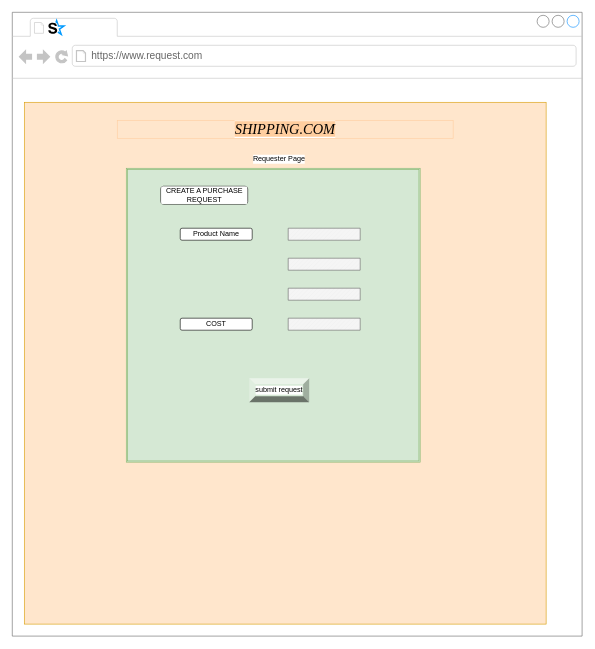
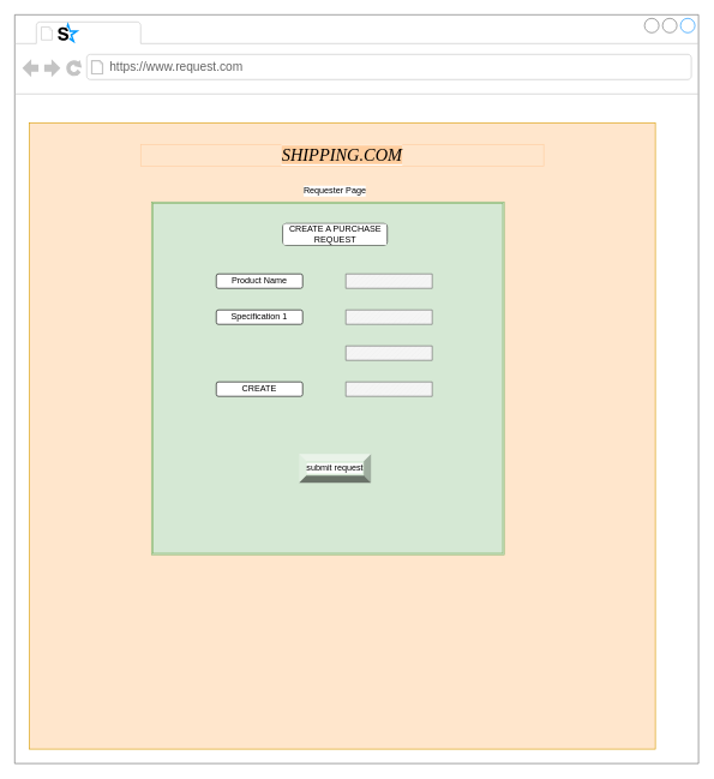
- <mxCell id="9" value="CREATE A PURCHASE REQUEST" style="rounded=1;whiteSpace=wrap;html=1;labelBackgroundColor=#FFFFFF;" vertex="1" parent="2"><mxGeometry x="247.5" y="290" width="145" height="30" as="geometry" /></mxCell>
+ <mxCell id="9" value="CREATE A PURCHASE REQUEST" style="rounded=1;whiteSpace=wrap;html=1;labelBackgroundColor=#FFFFFF;" vertex="1" parent="2"><mxGeometry x="372.5" y="290" width="145" height="30" as="geometry" /></mxCell>
+ <mxCell id="12" value="Specification 1" style="rounded=1;whiteSpace=wrap;html=1;labelBackgroundColor=#FFFFFF;" vertex="1" parent="2"><mxGeometry x="280" y="410" width="120" height="20" as="geometry" /></mxCell>
- <mxCell id="13" value="COST" style="rounded=1;whiteSpace=wrap;html=1;labelBackgroundColor=#FFFFFF;" vertex="1" parent="2"><mxGeometry x="280" y="510" width="120" height="20" as="geometry" /></mxCell>
+ <mxCell id="13" value="CREATE" style="rounded=1;whiteSpace=wrap;html=1;labelBackgroundColor=#FFFFFF;" vertex="1" parent="2"><mxGeometry x="280" y="510" width="120" height="20" as="geometry" /></mxCell>
